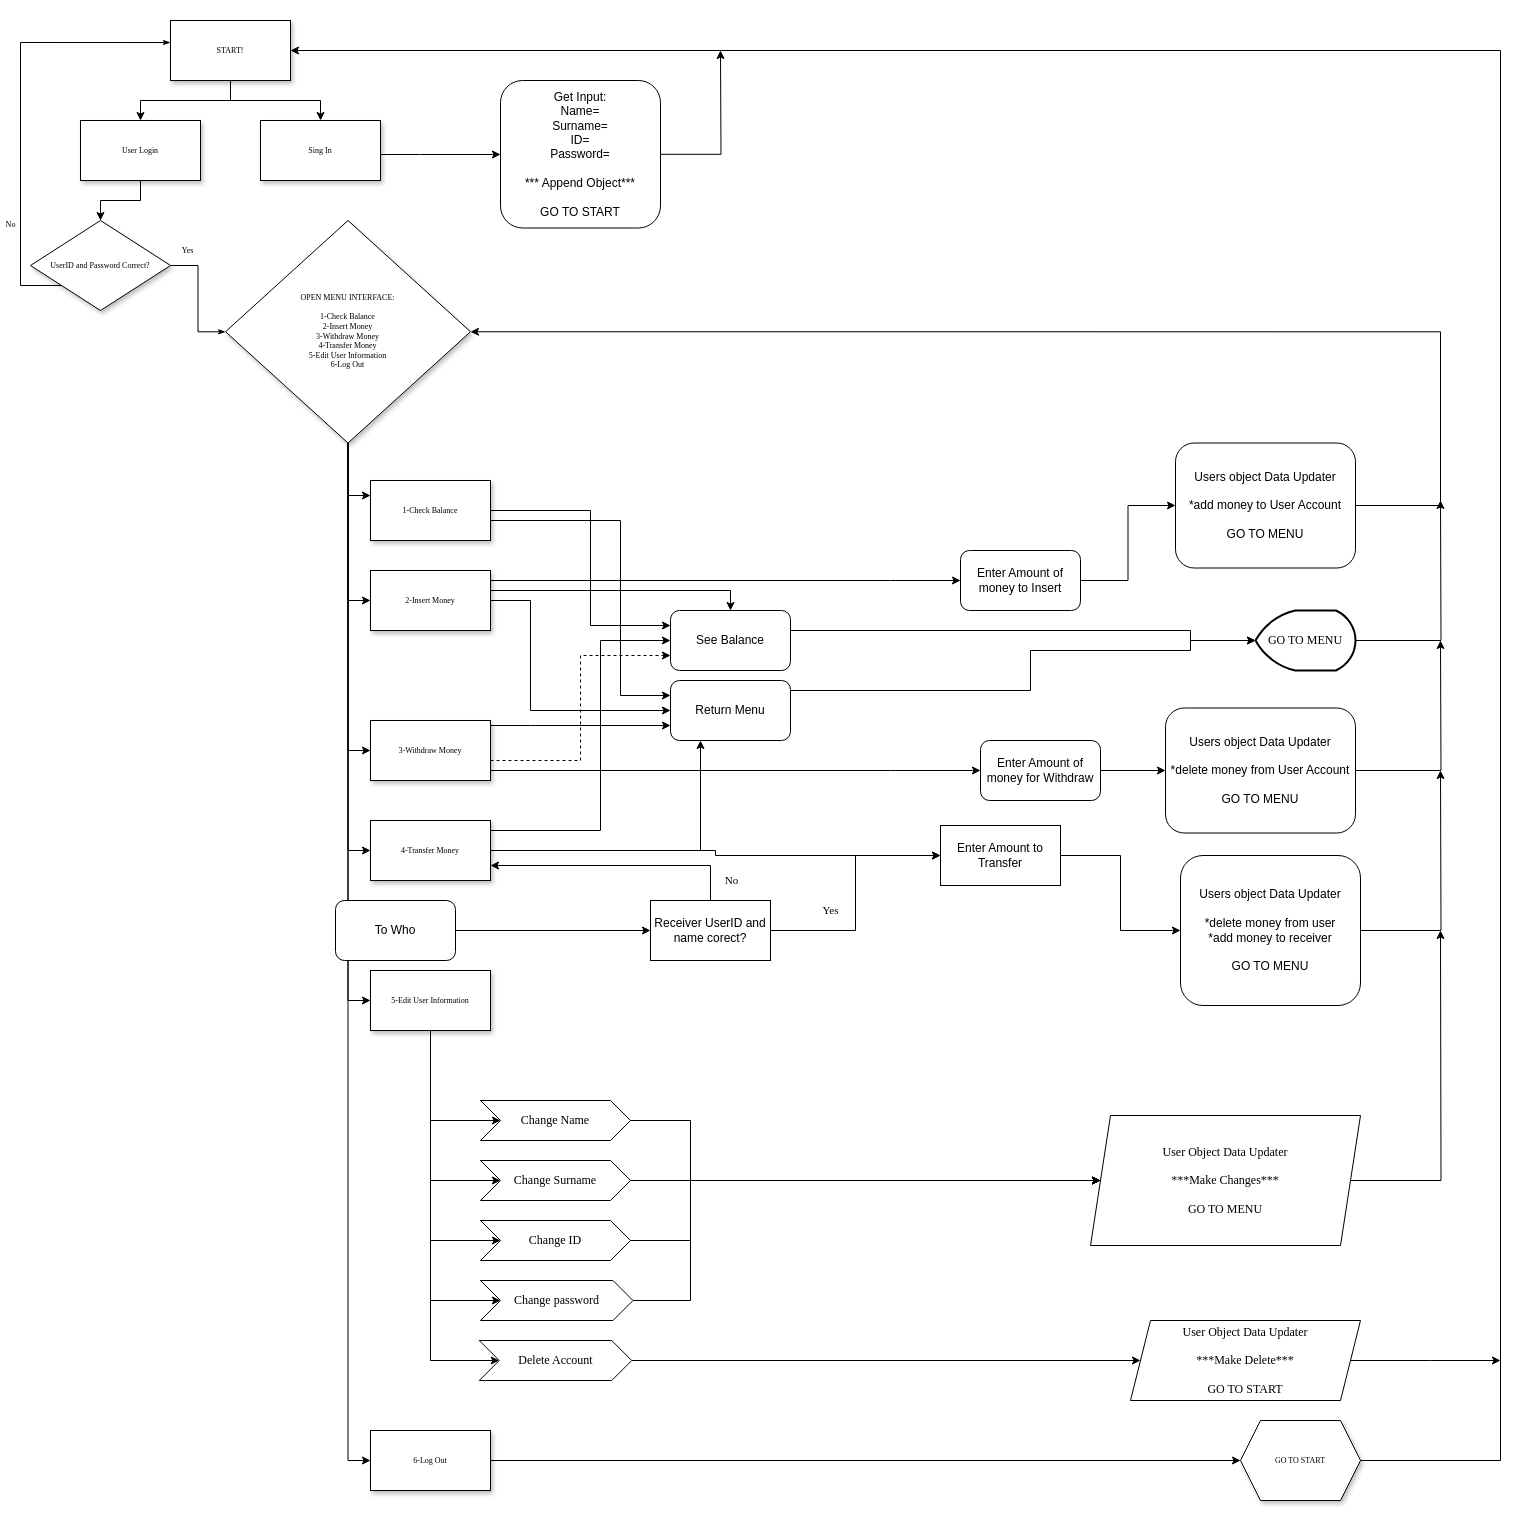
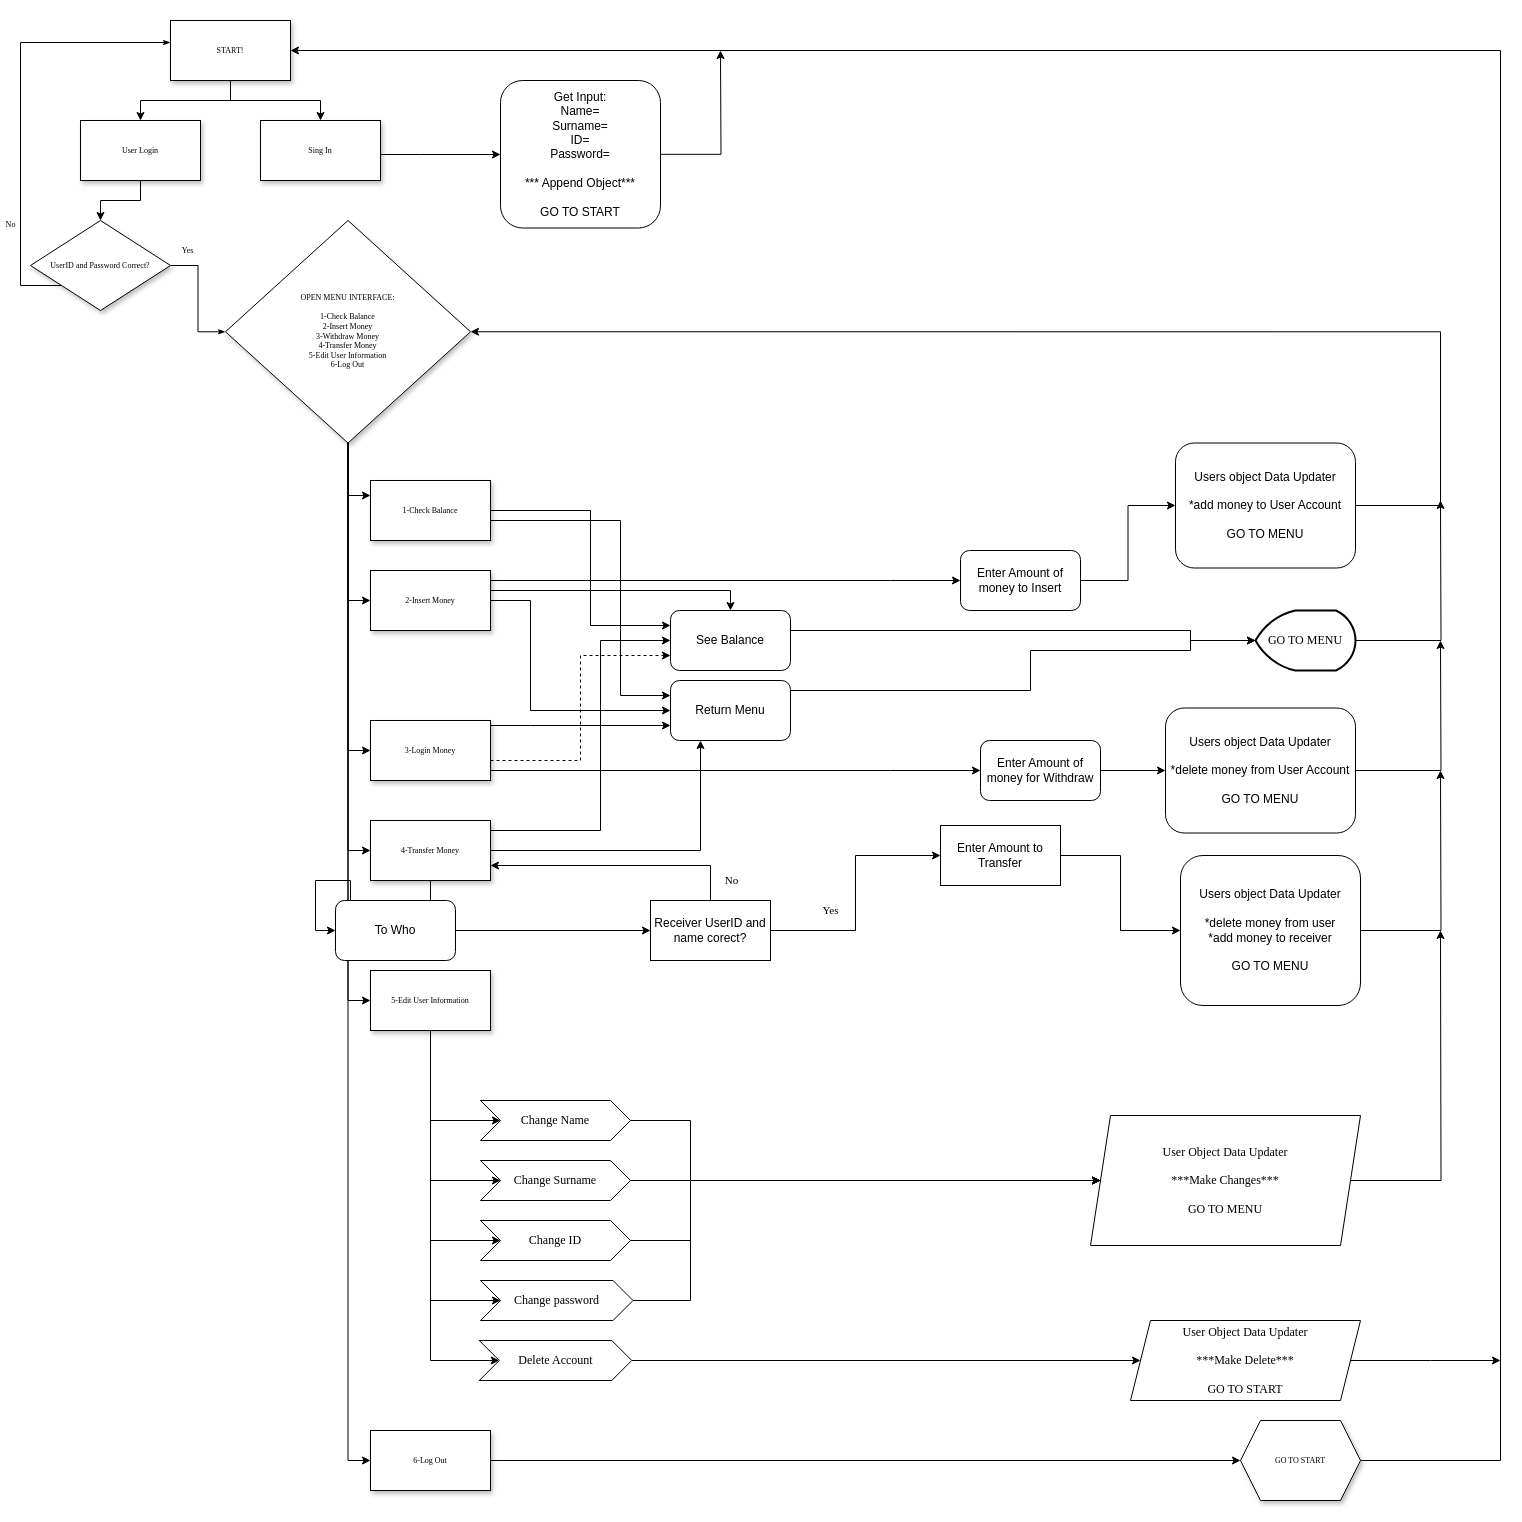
- <mxCell id="29" value="3-Withdraw Money" style="rounded=0;whiteSpace=wrap;html=1;shadow=1;labelBackgroundColor=none;strokeWidth=1;fontFamily=Verdana;fontSize=8;align=center;" vertex="1" parent="1"><mxGeometry x="370" y="720" width="120" height="60" as="geometry" /></mxCell>
+ <mxCell id="29" value="3-Login Money" style="rounded=0;whiteSpace=wrap;html=1;shadow=1;labelBackgroundColor=none;strokeWidth=1;fontFamily=Verdana;fontSize=8;align=center;" vertex="1" parent="1"><mxGeometry x="370" y="720" width="120" height="60" as="geometry" /></mxCell>
- <mxCell id="30" style="edgeStyle=orthogonalEdgeStyle;rounded=0;orthogonalLoop=1;jettySize=auto;html=1;" edge="1" parent="1" source="33" target="56"><mxGeometry relative="1" as="geometry" /></mxCell>
+ <mxCell id="30" style="edgeStyle=orthogonalEdgeStyle;rounded=0;orthogonalLoop=1;jettySize=auto;html=1;entryX=0;entryY=0.5;entryDx=0;entryDy=0;" edge="1" parent="1" source="33" target="49"><mxGeometry relative="1" as="geometry" /></mxCell>
